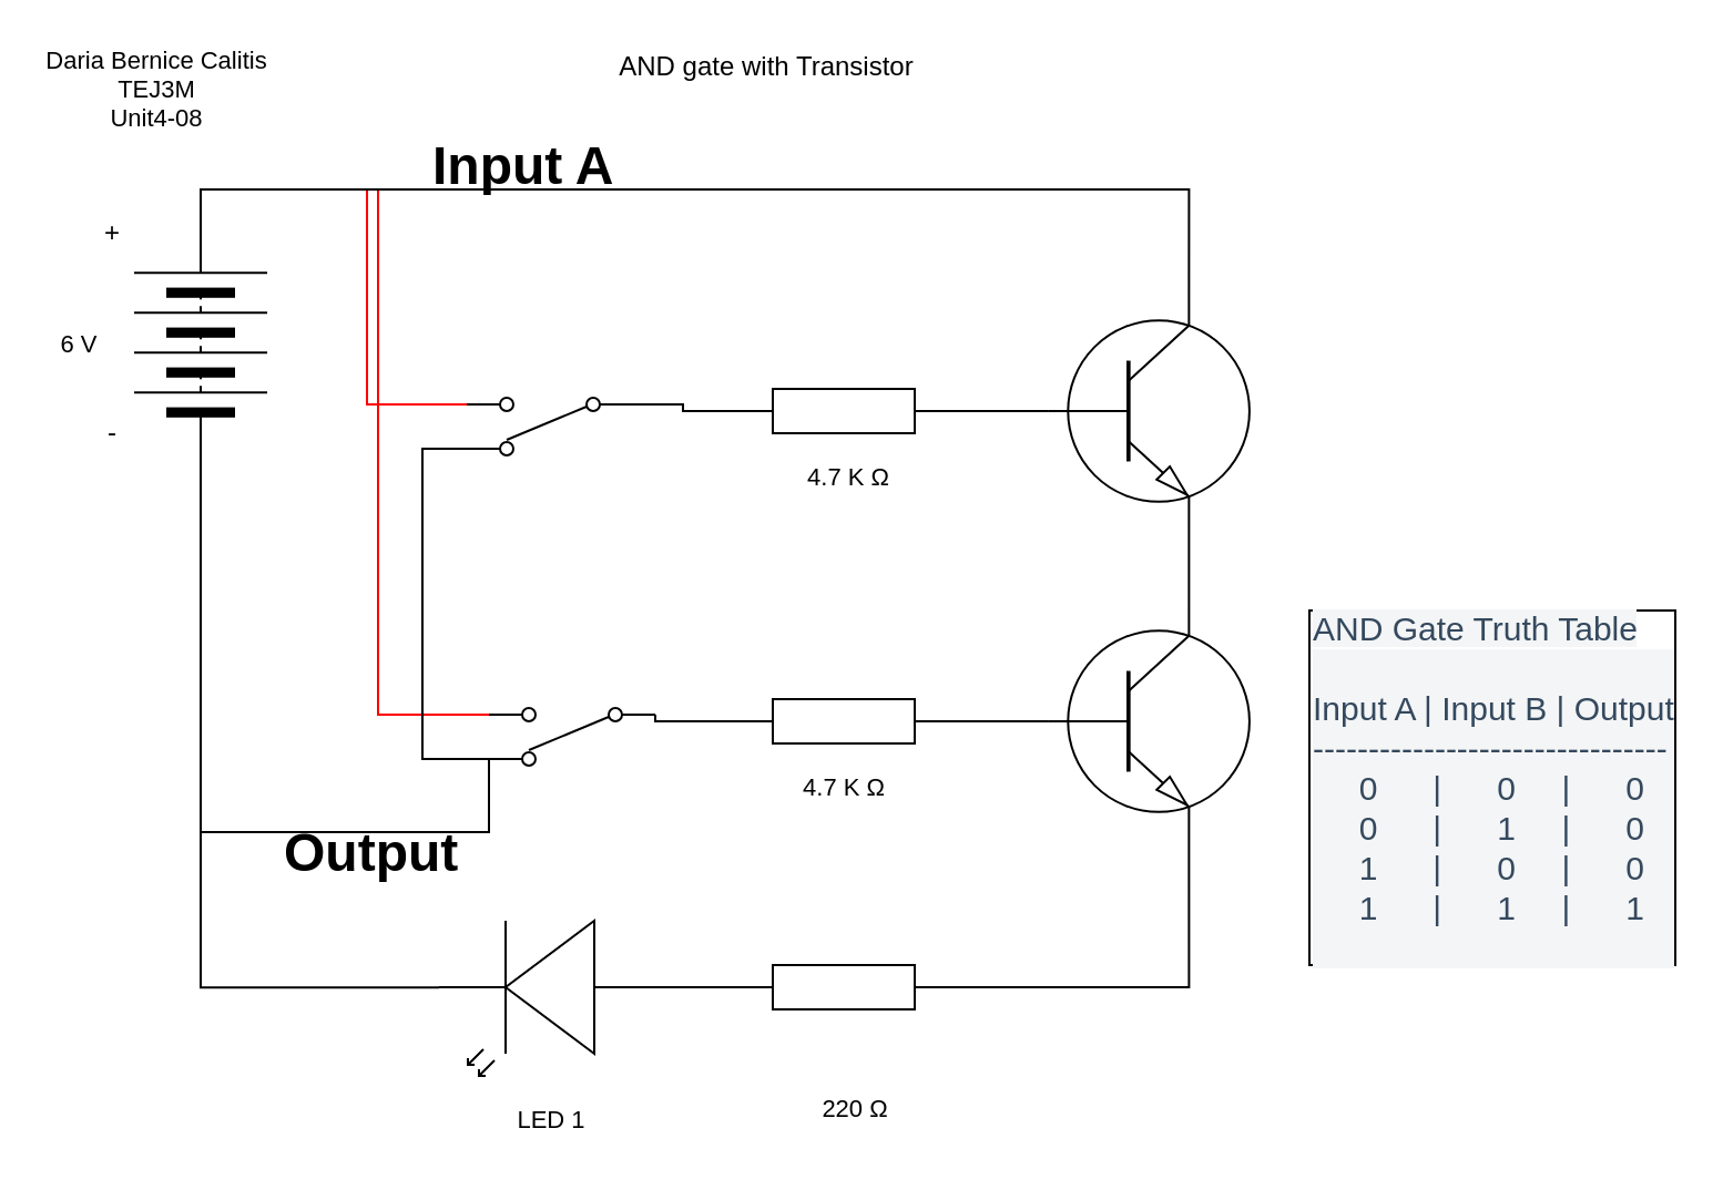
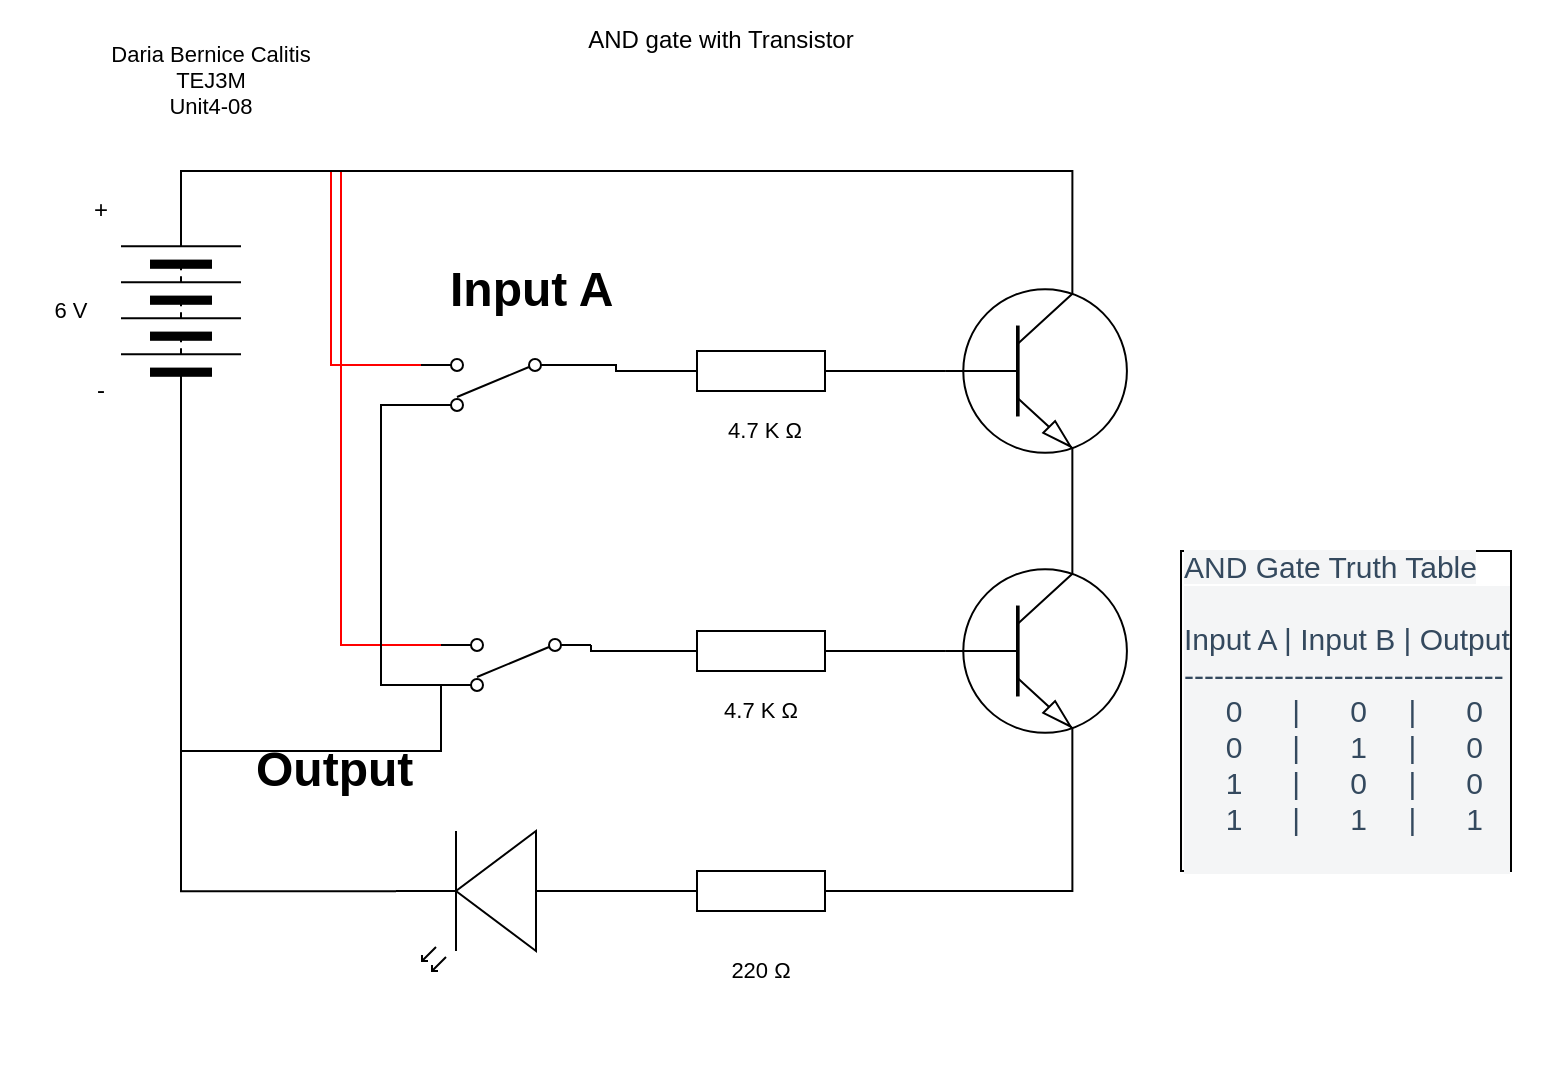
- <mxCell id="12" value="AND gate with Transistor" style="text;html=1;align=center;verticalAlign=middle;resizable=0;points=[];autosize=1;strokeColor=none;fillColor=none;" vertex="1" parent="1"><mxGeometry x="270" y="20" width="150" height="20" as="geometry" /></mxCell>
+ <mxCell id="12" value="AND gate with Transistor" style="text;html=1;align=center;verticalAlign=middle;resizable=0;points=[];autosize=1;strokeColor=none;fillColor=none;" vertex="1" parent="1"><mxGeometry x="285" y="10" width="150" height="20" as="geometry" /></mxCell>
- <mxCell id="11" value="Daria Bernice Calitis&lt;br&gt;TEJ3M&lt;br&gt;Unit4-08" style="text;html=1;align=center;verticalAlign=middle;resizable=0;points=[];autosize=1;strokeColor=none;fillColor=none;fontSize=11;fontFamily=Helvetica;fontColor=default;" vertex="1" parent="1"><mxGeometry x="15" y="20" width="110" height="40" as="geometry" /></mxCell>
+ <mxCell id="11" value="Daria Bernice Calitis&lt;br&gt;TEJ3M&lt;br&gt;Unit4-08" style="text;html=1;align=center;verticalAlign=middle;resizable=0;points=[];autosize=1;strokeColor=none;fillColor=none;fontSize=11;fontFamily=Helvetica;fontColor=default;" vertex="1" parent="1"><mxGeometry x="50" y="20" width="110" height="40" as="geometry" /></mxCell>
- <mxCell id="33" value="&lt;h1&gt;Input A&lt;/h1&gt;" style="text;html=1;strokeColor=none;fillColor=none;spacing=5;spacingTop=-20;whiteSpace=wrap;overflow=hidden;rounded=0;" vertex="1" parent="1"><mxGeometry x="190" y="55" width="100" height="40" as="geometry" /></mxCell>
+ <mxCell id="33" value="&lt;h1&gt;Input A&lt;/h1&gt;" style="text;html=1;strokeColor=none;fillColor=none;spacing=5;spacingTop=-20;whiteSpace=wrap;overflow=hidden;rounded=0;" vertex="1" parent="1"><mxGeometry x="220" y="125" width="100" height="40" as="geometry" /></mxCell>
- <mxCell id="9" value="220&amp;nbsp;Ω" style="text;html=1;align=center;verticalAlign=middle;resizable=0;points=[];autosize=1;strokeColor=none;fillColor=none;fontSize=11;fontFamily=Helvetica;fontColor=default;" vertex="1" parent="1"><mxGeometry x="365" y="490" width="40" height="20" as="geometry" /></mxCell>
+ <mxCell id="9" value="220&amp;nbsp;Ω" style="text;html=1;align=center;verticalAlign=middle;resizable=0;points=[];autosize=1;strokeColor=none;fillColor=none;fontSize=11;fontFamily=Helvetica;fontColor=default;" vertex="1" parent="1"><mxGeometry x="360" y="475" width="40" height="20" as="geometry" /></mxCell>
- <mxCell id="10" value="LED 1" style="text;html=1;align=center;verticalAlign=middle;resizable=0;points=[];autosize=1;strokeColor=none;fillColor=none;fontSize=11;fontFamily=Helvetica;fontColor=default;" vertex="1" parent="1"><mxGeometry x="222.5" y="495" width="50" height="20" as="geometry" /></mxCell>
